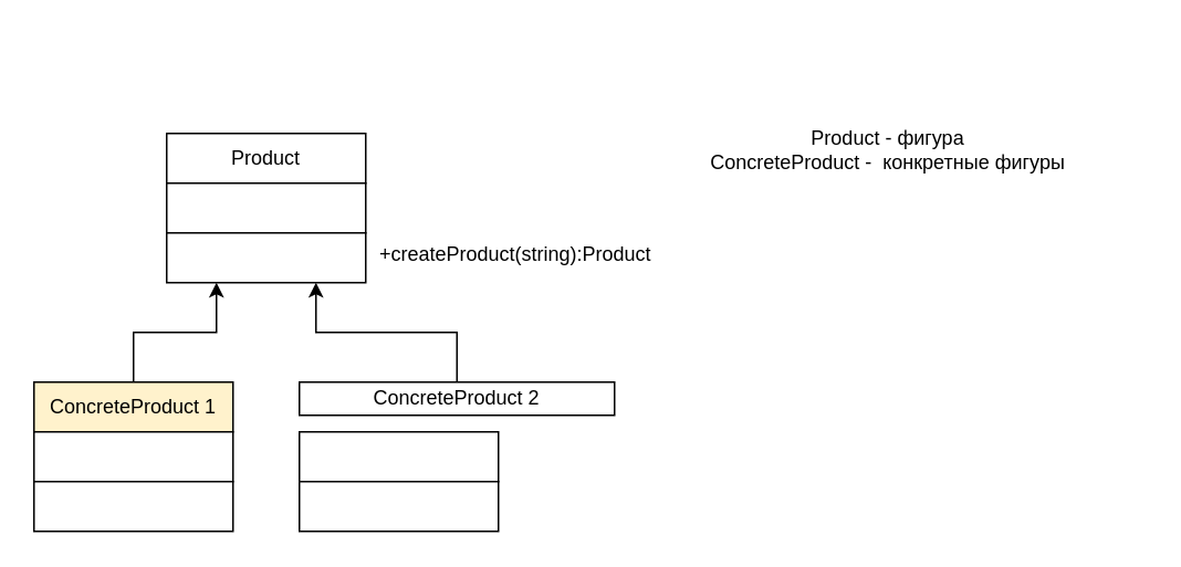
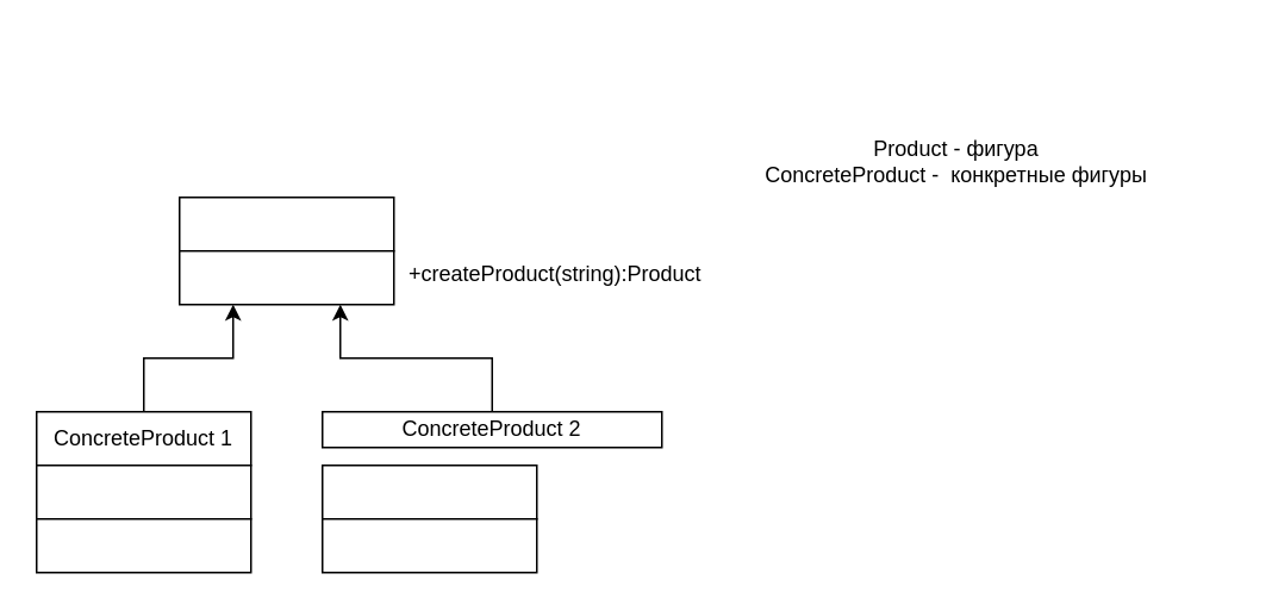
- <mxCell id="2" value="Product" style="rounded=0;whiteSpace=wrap;html=1;" vertex="1" parent="1"><mxGeometry x="100" y="80" width="120" height="30" as="geometry" /></mxCell>
- <mxCell id="6" value="ConcreteProduct 1" style="rounded=0;whiteSpace=wrap;html=1;fillColor=#fff2cc;" vertex="1" parent="1"><mxGeometry x="20" y="230" width="120" height="30" as="geometry" /></mxCell>
+ <mxCell id="6" value="ConcreteProduct 1" style="rounded=0;whiteSpace=wrap;html=1;" vertex="1" parent="1"><mxGeometry x="20" y="230" width="120" height="30" as="geometry" /></mxCell>
